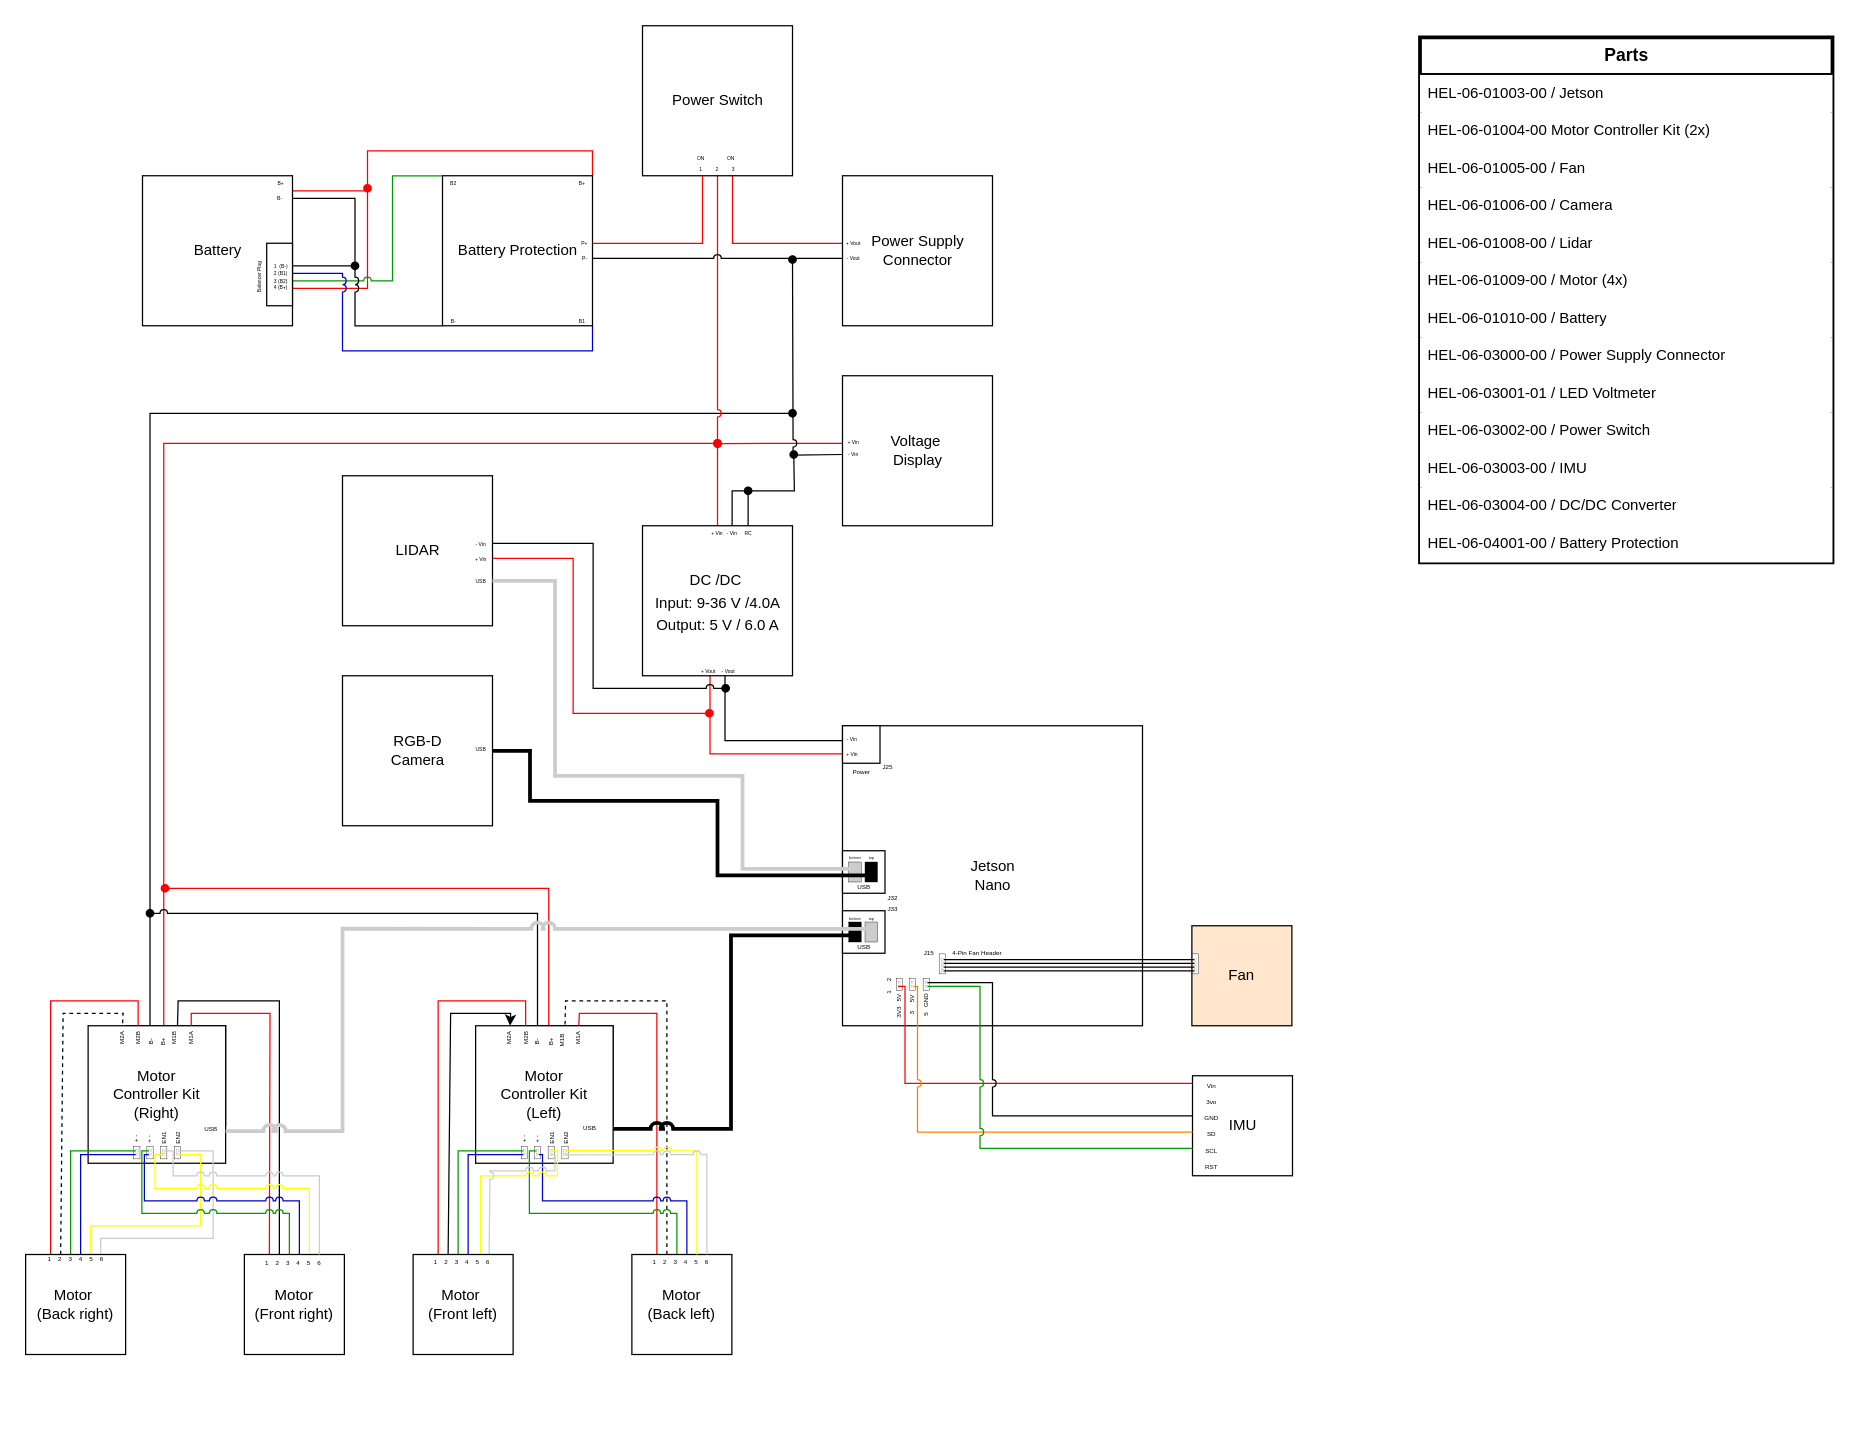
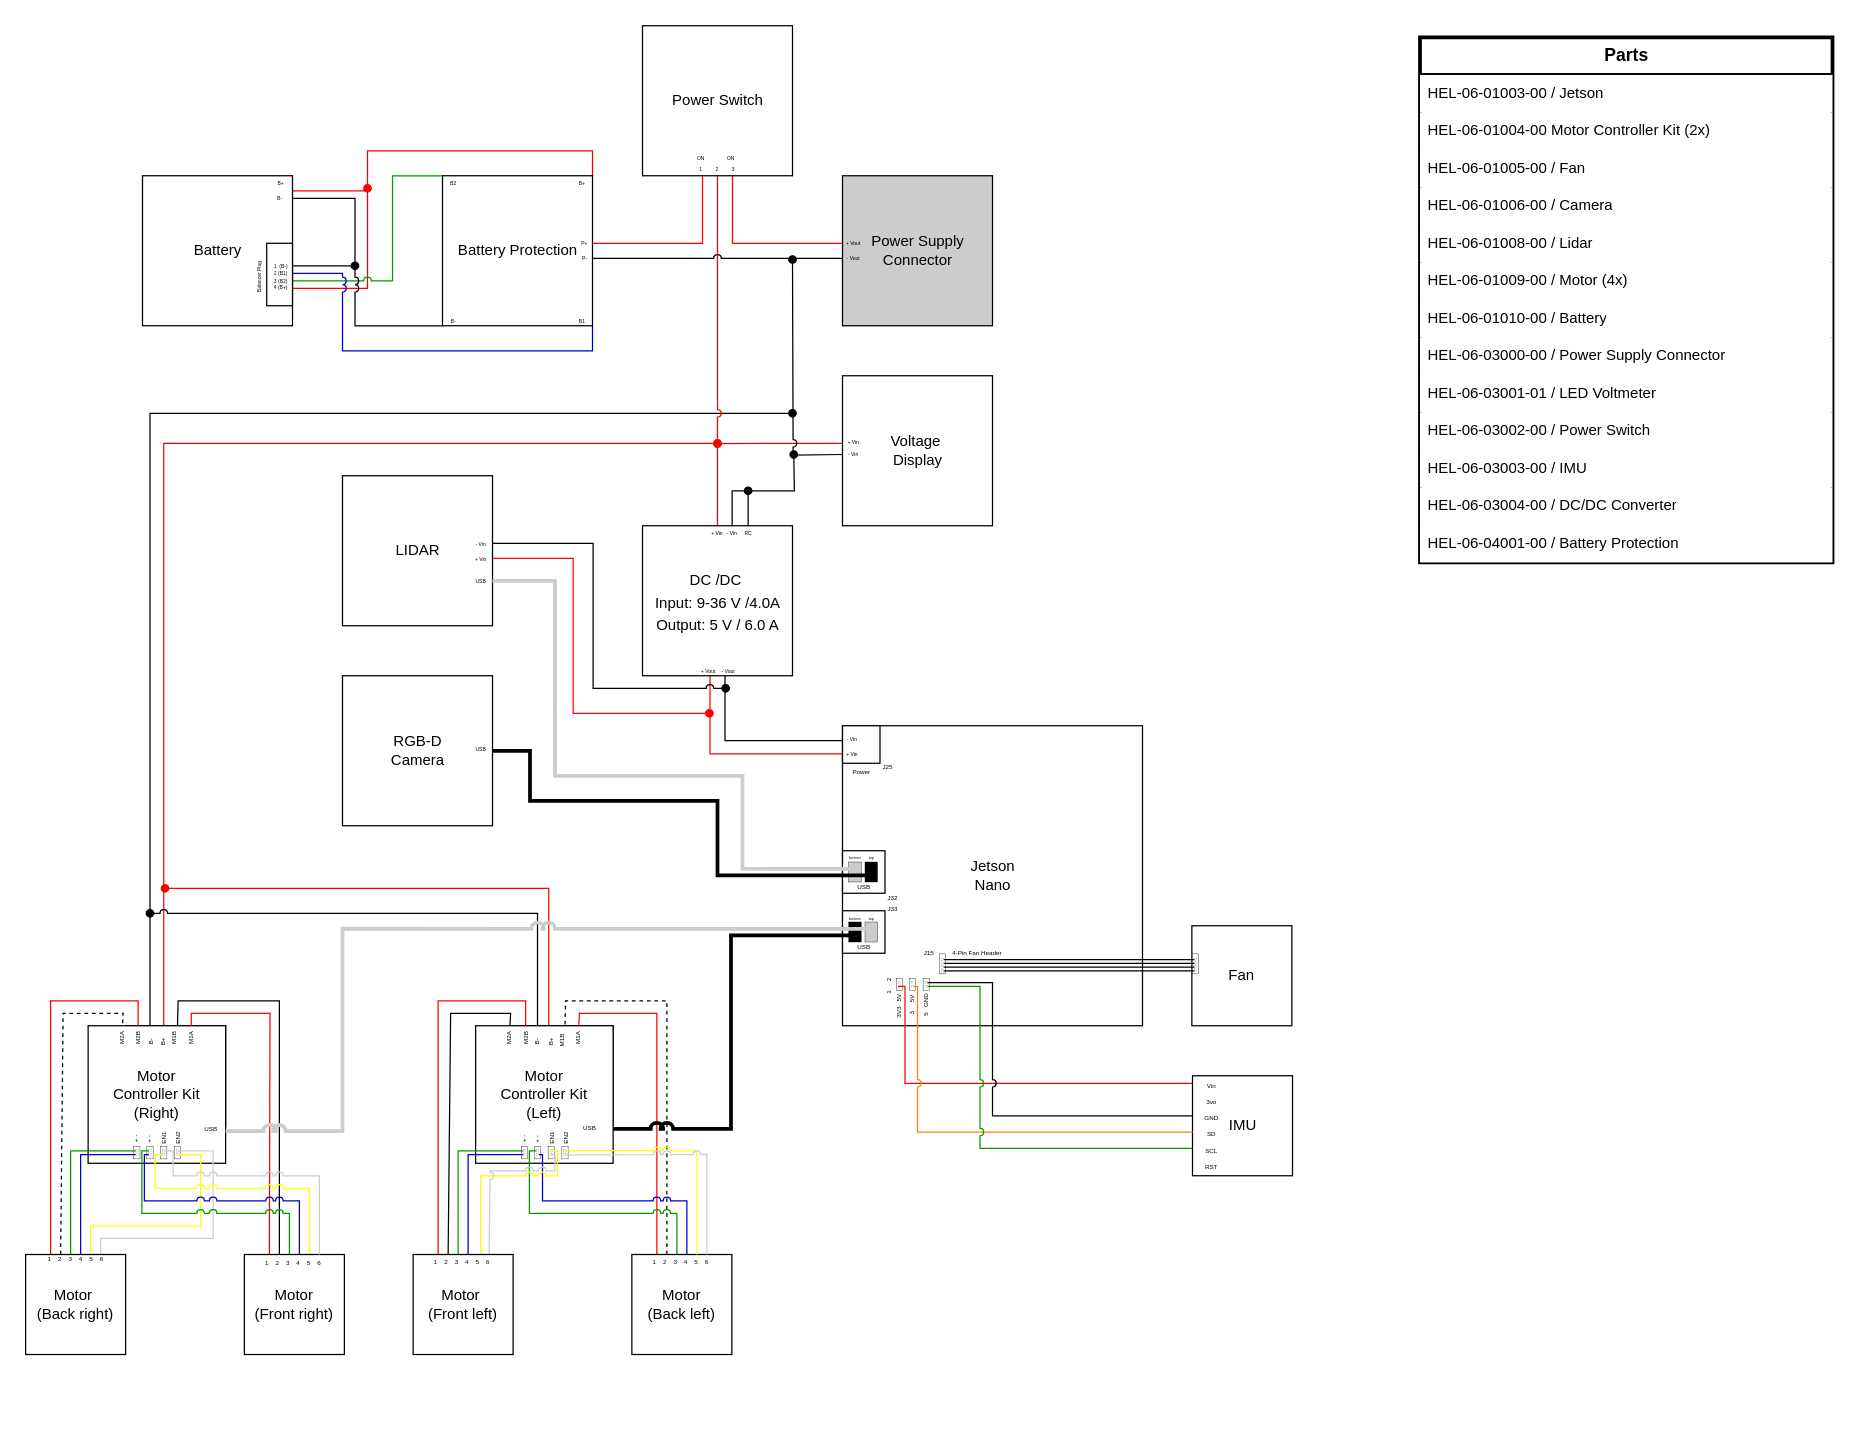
- <mxCell id="127" value="Power Supply&lt;br&gt;Connector" style="whiteSpace=wrap;html=1;aspect=fixed;points=[[0,0,0,0,0],[0,0.1,0,0,0],[0,0.45,0,0,0],[0,0.55,0,0,0],[0,0.9,0,0,0],[0,1,0,0,0],[0.25,0,0,0,0],[0.45,1,0,0,0],[0.5,0,0,0,0],[0.55,1,0,0,0],[0.75,0,0,0,0],[1,0,0,0,0],[1,0.1,0,0,0],[1,0.45,0,0,0],[1,0.5,0,0,0],[1,0.55,0,0,0],[1,0.9,0,0,0],[1,1,0,0,0]];" parent="1" vertex="1"><mxGeometry x="673.5" y="140" width="120" height="120" as="geometry" /></mxCell>
+ <mxCell id="127" value="Power Supply&lt;br&gt;Connector" style="whiteSpace=wrap;html=1;aspect=fixed;points=[[0,0,0,0,0],[0,0.1,0,0,0],[0,0.45,0,0,0],[0,0.55,0,0,0],[0,0.9,0,0,0],[0,1,0,0,0],[0.25,0,0,0,0],[0.45,1,0,0,0],[0.5,0,0,0,0],[0.55,1,0,0,0],[0.75,0,0,0,0],[1,0,0,0,0],[1,0.1,0,0,0],[1,0.45,0,0,0],[1,0.5,0,0,0],[1,0.55,0,0,0],[1,0.9,0,0,0],[1,1,0,0,0]];fillColor=#cccccc;" parent="1" vertex="1"><mxGeometry x="673.5" y="140" width="120" height="120" as="geometry" /></mxCell>
- <mxCell id="133" value="Fan" style="whiteSpace=wrap;html=1;aspect=fixed;fillColor=#ffe6cc;" parent="132" vertex="1"><mxGeometry x="2.5" width="80" height="80" as="geometry" /></mxCell>
+ <mxCell id="133" value="Fan" style="whiteSpace=wrap;html=1;aspect=fixed;" parent="132" vertex="1"><mxGeometry x="2.5" width="80" height="80" as="geometry" /></mxCell>
- <mxCell id="74" value="" style="endArrow=classic;html=1;rounded=0;entryX=0.25;entryY=0;entryDx=0;entryDy=0;entryPerimeter=0;fillColor=#60a917;strokeColor=#000000;exitX=0.35;exitY=0;exitDx=0;exitDy=0;exitPerimeter=0;jumpStyle=arc;" parent="1" source="233" target="71" edge="1"><mxGeometry width="50" height="50" relative="1" as="geometry"><mxPoint x="340" y="970" as="sourcePoint" /><mxPoint x="550" y="910" as="targetPoint" /><Array as="points"><mxPoint x="360" y="810" /><mxPoint x="408" y="810" /></Array></mxGeometry></mxCell>
+ <mxCell id="74" value="" style="endArrow=none;html=1;rounded=0;entryX=0.25;entryY=0;entryDx=0;entryDy=0;entryPerimeter=0;fillColor=#60a917;strokeColor=#000000;exitX=0.35;exitY=0;exitDx=0;exitDy=0;exitPerimeter=0;jumpStyle=arc;" parent="1" source="233" target="71" edge="1"><mxGeometry width="50" height="50" relative="1" as="geometry"><mxPoint x="340" y="970" as="sourcePoint" /><mxPoint x="550" y="910" as="targetPoint" /><Array as="points"><mxPoint x="360" y="810" /><mxPoint x="408" y="810" /></Array></mxGeometry></mxCell>
